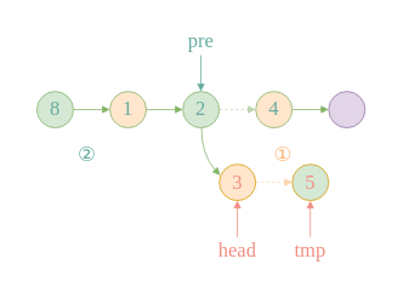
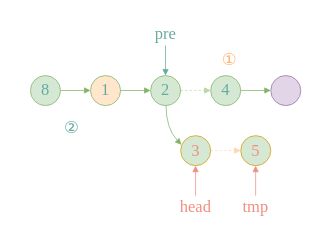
- <mxCell id="4" value="&lt;font face=&quot;monaco&quot; style=&quot;font-size: 22px&quot; color=&quot;#67ab9f&quot;&gt;4&lt;/font&gt;" style="ellipse;whiteSpace=wrap;html=1;aspect=fixed;fillColor=#ffe6cc;strokeColor=#82b366;" vertex="1" parent="1"><mxGeometry x="280" y="100" width="40" height="40" as="geometry" /></mxCell>
+ <mxCell id="4" value="&lt;font face=&quot;monaco&quot; style=&quot;font-size: 22px&quot; color=&quot;#67ab9f&quot;&gt;4&lt;/font&gt;" style="ellipse;whiteSpace=wrap;html=1;aspect=fixed;fillColor=#d5e8d4;strokeColor=#82b366;" vertex="1" parent="1"><mxGeometry x="280" y="100" width="40" height="40" as="geometry" /></mxCell>
- <mxCell id="21" value="①" style="text;html=1;strokeColor=none;fillColor=none;align=center;verticalAlign=middle;whiteSpace=wrap;rounded=0;fontSize=22;fontColor=#FFB570;" vertex="1" parent="1"><mxGeometry x="300" y="160" width="20" height="20" as="geometry" /></mxCell>
+ <mxCell id="21" value="①" style="text;html=1;strokeColor=none;fillColor=none;align=center;verticalAlign=middle;whiteSpace=wrap;rounded=0;fontSize=22;fontColor=#FFB570;" vertex="1" parent="1"><mxGeometry x="295" y="70" width="20" height="20" as="geometry" /></mxCell>
- <mxCell id="11" value="&lt;font face=&quot;monaco&quot; style=&quot;font-size: 22px&quot; color=&quot;#f08e81&quot;&gt;3&lt;/font&gt;" style="ellipse;whiteSpace=wrap;html=1;aspect=fixed;fillColor=#FFE6CC;strokeColor=#d79b00;" vertex="1" parent="1"><mxGeometry x="240" y="180" width="40" height="40" as="geometry" /></mxCell>
+ <mxCell id="11" value="&lt;font face=&quot;monaco&quot; style=&quot;font-size: 22px&quot; color=&quot;#f08e81&quot;&gt;3&lt;/font&gt;" style="ellipse;whiteSpace=wrap;html=1;aspect=fixed;fillColor=#d5e8d4;strokeColor=#d79b00;" vertex="1" parent="1"><mxGeometry x="240" y="180" width="40" height="40" as="geometry" /></mxCell>
